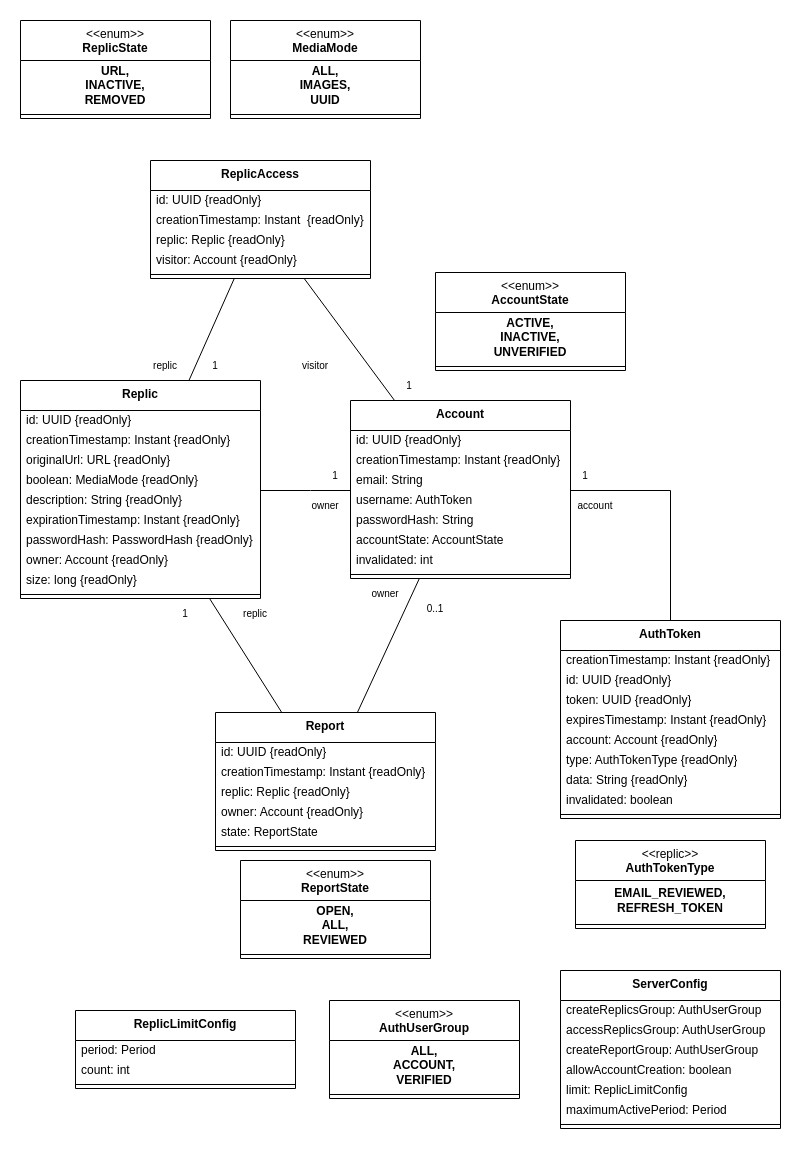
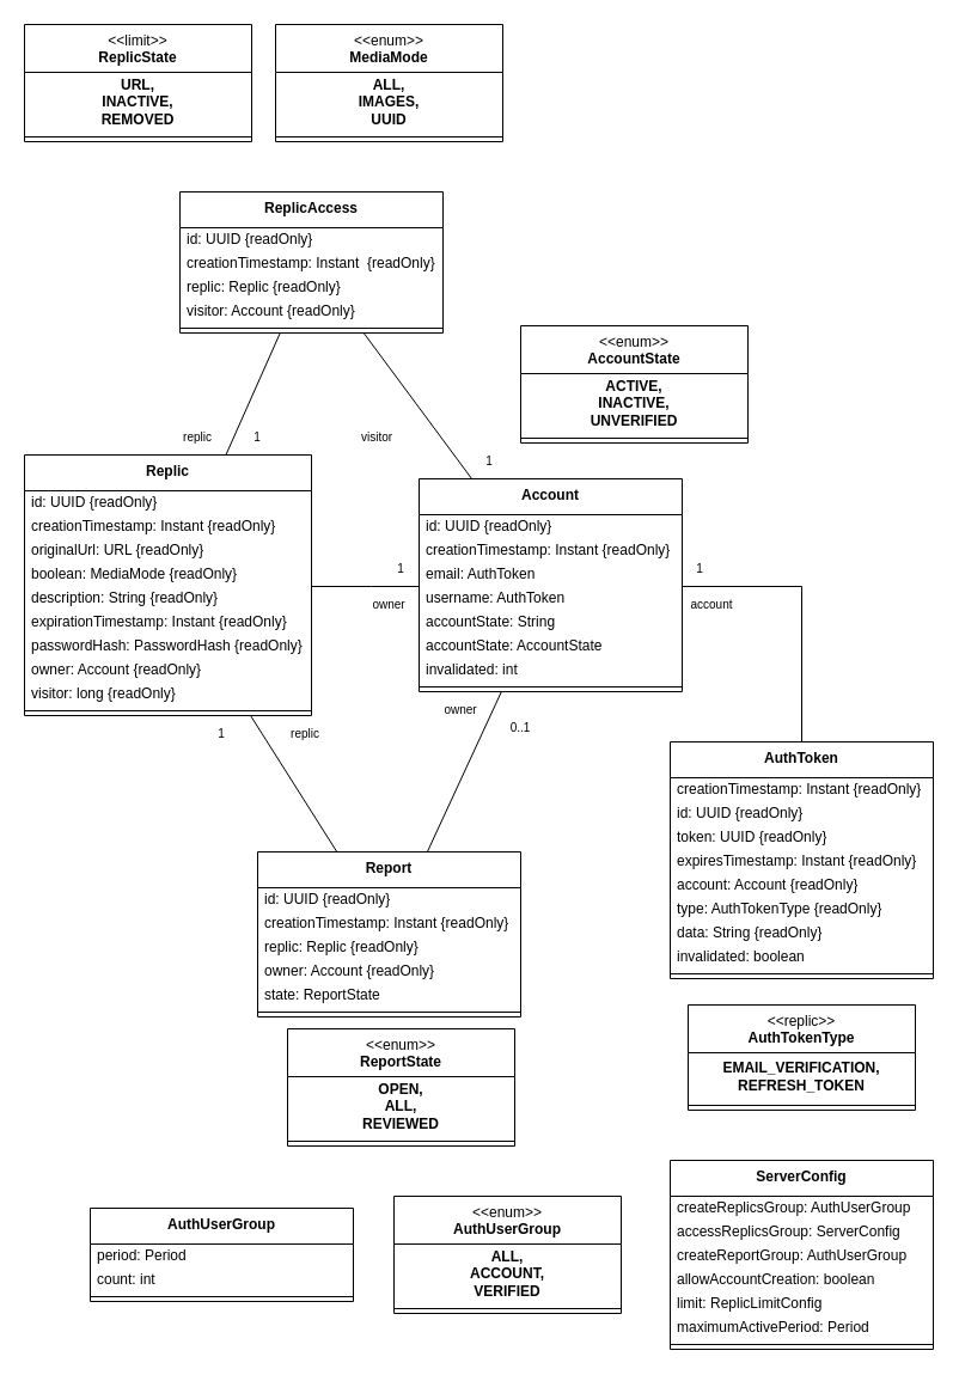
- <mxCell id="22" value="&lt;div&gt;&amp;lt;&amp;lt;enum&amp;gt;&amp;gt;&lt;/div&gt;&lt;div&gt;&lt;b&gt;ReplicState&lt;/b&gt;&lt;/div&gt;" style="swimlane;fontStyle=0;align=center;verticalAlign=top;childLayout=stackLayout;horizontal=1;startSize=40;horizontalStack=0;resizeParent=1;resizeParentMax=0;resizeLast=0;collapsible=0;marginBottom=0;html=1;whiteSpace=wrap;" vertex="1" parent="1"><mxGeometry x="20" y="20" width="190" height="98" as="geometry" /></mxCell>
+ <mxCell id="22" value="&lt;div&gt;&amp;lt;&amp;lt;limit&amp;gt;&amp;gt;&lt;/div&gt;&lt;div&gt;&lt;b&gt;ReplicState&lt;/b&gt;&lt;/div&gt;" style="swimlane;fontStyle=0;align=center;verticalAlign=top;childLayout=stackLayout;horizontal=1;startSize=40;horizontalStack=0;resizeParent=1;resizeParentMax=0;resizeLast=0;collapsible=0;marginBottom=0;html=1;whiteSpace=wrap;" vertex="1" parent="1"><mxGeometry x="20" y="20" width="190" height="98" as="geometry" /></mxCell>
- <mxCell id="32" value="email: String" style="text;html=1;strokeColor=none;fillColor=none;align=left;verticalAlign=middle;spacingLeft=4;spacingRight=4;overflow=hidden;rotatable=0;points=[[0,0.5],[1,0.5]];portConstraint=eastwest;whiteSpace=wrap;" vertex="1" parent="29"><mxGeometry y="70" width="220" height="20" as="geometry" /></mxCell>
+ <mxCell id="32" value="email: AuthToken" style="text;html=1;strokeColor=none;fillColor=none;align=left;verticalAlign=middle;spacingLeft=4;spacingRight=4;overflow=hidden;rotatable=0;points=[[0,0.5],[1,0.5]];portConstraint=eastwest;whiteSpace=wrap;" vertex="1" parent="29"><mxGeometry y="70" width="220" height="20" as="geometry" /></mxCell>
- <mxCell id="34" value="passwordHash: String" style="text;html=1;strokeColor=none;fillColor=none;align=left;verticalAlign=middle;spacingLeft=4;spacingRight=4;overflow=hidden;rotatable=0;points=[[0,0.5],[1,0.5]];portConstraint=eastwest;whiteSpace=wrap;" vertex="1" parent="29"><mxGeometry y="110" width="220" height="20" as="geometry" /></mxCell>
+ <mxCell id="34" value="accountState: String" style="text;html=1;strokeColor=none;fillColor=none;align=left;verticalAlign=middle;spacingLeft=4;spacingRight=4;overflow=hidden;rotatable=0;points=[[0,0.5],[1,0.5]];portConstraint=eastwest;whiteSpace=wrap;" vertex="1" parent="29"><mxGeometry y="110" width="220" height="20" as="geometry" /></mxCell>
- <mxCell id="20" value="size: long {readOnly}" style="text;html=1;strokeColor=none;fillColor=none;align=left;verticalAlign=middle;spacingLeft=4;spacingRight=4;overflow=hidden;rotatable=0;points=[[0,0.5],[1,0.5]];portConstraint=eastwest;whiteSpace=wrap;" vertex="1" parent="11"><mxGeometry y="190" width="240" height="20" as="geometry" /></mxCell>
+ <mxCell id="20" value="visitor: long {readOnly}" style="text;html=1;strokeColor=none;fillColor=none;align=left;verticalAlign=middle;spacingLeft=4;spacingRight=4;overflow=hidden;rotatable=0;points=[[0,0.5],[1,0.5]];portConstraint=eastwest;whiteSpace=wrap;" vertex="1" parent="11"><mxGeometry y="190" width="240" height="20" as="geometry" /></mxCell>
- <mxCell id="91" value="&lt;div&gt;EMAIL_REVIEWED,&lt;/div&gt;&lt;div&gt;REFRESH_TOKEN&lt;/div&gt;" style="text;html=1;strokeColor=none;fillColor=none;align=center;verticalAlign=middle;spacingLeft=4;spacingRight=4;overflow=hidden;rotatable=0;points=[[0,0.5],[1,0.5]];portConstraint=eastwest;whiteSpace=wrap;fontStyle=1" vertex="1" parent="90"><mxGeometry y="40" width="190" height="40" as="geometry" /></mxCell>
+ <mxCell id="91" value="&lt;div&gt;EMAIL_VERIFICATION,&lt;/div&gt;&lt;div&gt;REFRESH_TOKEN&lt;/div&gt;" style="text;html=1;strokeColor=none;fillColor=none;align=center;verticalAlign=middle;spacingLeft=4;spacingRight=4;overflow=hidden;rotatable=0;points=[[0,0.5],[1,0.5]];portConstraint=eastwest;whiteSpace=wrap;fontStyle=1" vertex="1" parent="90"><mxGeometry y="40" width="190" height="40" as="geometry" /></mxCell>
- <mxCell id="66" value="&lt;b&gt;ReplicLimitConfig&lt;/b&gt;" style="swimlane;fontStyle=0;align=center;verticalAlign=top;childLayout=stackLayout;horizontal=1;startSize=30;horizontalStack=0;resizeParent=1;resizeParentMax=0;resizeLast=0;collapsible=0;marginBottom=0;html=1;whiteSpace=wrap;" vertex="1" parent="1"><mxGeometry x="75" y="1010" width="220" height="78" as="geometry" /></mxCell>
+ <mxCell id="66" value="&lt;b&gt;AuthUserGroup&lt;/b&gt;" style="swimlane;fontStyle=0;align=center;verticalAlign=top;childLayout=stackLayout;horizontal=1;startSize=30;horizontalStack=0;resizeParent=1;resizeParentMax=0;resizeLast=0;collapsible=0;marginBottom=0;html=1;whiteSpace=wrap;" vertex="1" parent="1"><mxGeometry x="75" y="1010" width="220" height="78" as="geometry" /></mxCell>
- <mxCell id="72" value="accessReplicsGroup: AuthUserGroup" style="text;html=1;strokeColor=none;fillColor=none;align=left;verticalAlign=middle;spacingLeft=4;spacingRight=4;overflow=hidden;rotatable=0;points=[[0,0.5],[1,0.5]];portConstraint=eastwest;whiteSpace=wrap;" vertex="1" parent="70"><mxGeometry y="50" width="220" height="20" as="geometry" /></mxCell>
+ <mxCell id="72" value="accessReplicsGroup: ServerConfig" style="text;html=1;strokeColor=none;fillColor=none;align=left;verticalAlign=middle;spacingLeft=4;spacingRight=4;overflow=hidden;rotatable=0;points=[[0,0.5],[1,0.5]];portConstraint=eastwest;whiteSpace=wrap;" vertex="1" parent="70"><mxGeometry y="50" width="220" height="20" as="geometry" /></mxCell>
